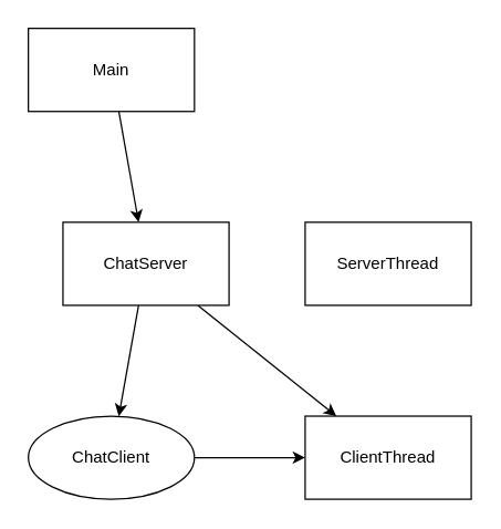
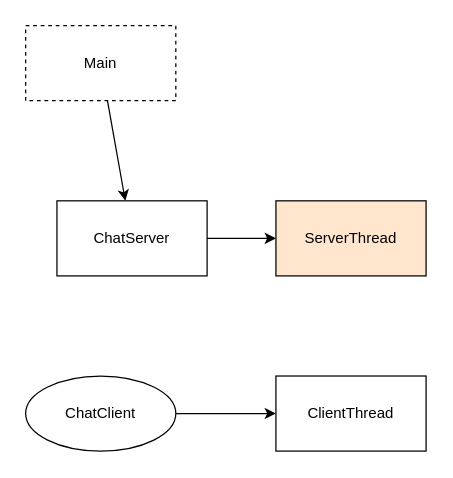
- <mxCell id="3" value="Main" style="rounded=0;whiteSpace=wrap;html=1;" vertex="1" parent="1"><mxGeometry x="20" y="20" width="120" height="60" as="geometry" /></mxCell>
+ <mxCell id="3" value="Main" style="rounded=0;whiteSpace=wrap;html=1;dashed=1;" vertex="1" parent="1"><mxGeometry x="20" y="20" width="120" height="60" as="geometry" /></mxCell>
- <mxCell id="7" value="ServerThread" style="whiteSpace=wrap;html=1;rounded=0;" vertex="1" parent="1"><mxGeometry x="220" y="160" width="120" height="60" as="geometry" /></mxCell>
+ <mxCell id="7" value="ServerThread" style="whiteSpace=wrap;html=1;rounded=0;fillColor=#ffe6cc;" vertex="1" parent="1"><mxGeometry x="220" y="160" width="120" height="60" as="geometry" /></mxCell>
- <mxCell id="5" value="" style="edgeStyle=none;html=1;" edge="1" parent="1" source="6" target="9"><mxGeometry relative="1" as="geometry" /></mxCell>
- <mxCell id="4" value="" style="edgeStyle=none;html=1;" edge="1" parent="1" source="6" target="10"><mxGeometry relative="1" as="geometry" /></mxCell>
+ <mxCell id="4" value="" style="edgeStyle=none;html=1;" edge="1" parent="1" source="6" target="7"><mxGeometry relative="1" as="geometry" /></mxCell>
